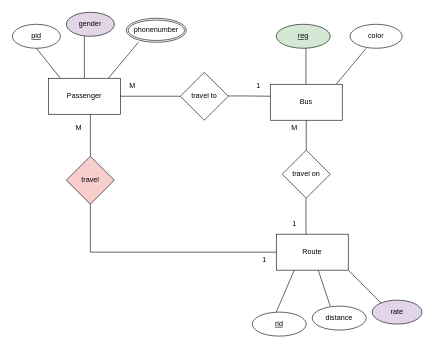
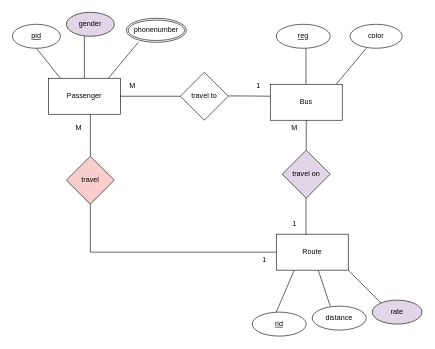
- <mxCell id="3" value="&lt;u&gt;reg&lt;/u&gt;" style="ellipse;whiteSpace=wrap;html=1;fillColor=#d5e8d4;" vertex="1" parent="1"><mxGeometry x="460" y="40" width="90" height="40" as="geometry" /></mxCell>
+ <mxCell id="3" value="&lt;u&gt;reg&lt;/u&gt;" style="ellipse;whiteSpace=wrap;html=1;" vertex="1" parent="1"><mxGeometry x="460" y="40" width="90" height="40" as="geometry" /></mxCell>
- <mxCell id="24" value="travel on" style="rhombus;whiteSpace=wrap;html=1;" vertex="1" parent="1"><mxGeometry x="470" y="250" width="80" height="80" as="geometry" /></mxCell>
+ <mxCell id="24" value="travel on" style="rhombus;whiteSpace=wrap;html=1;fillColor=#e1d5e7;" vertex="1" parent="1"><mxGeometry x="470" y="250" width="80" height="80" as="geometry" /></mxCell>
